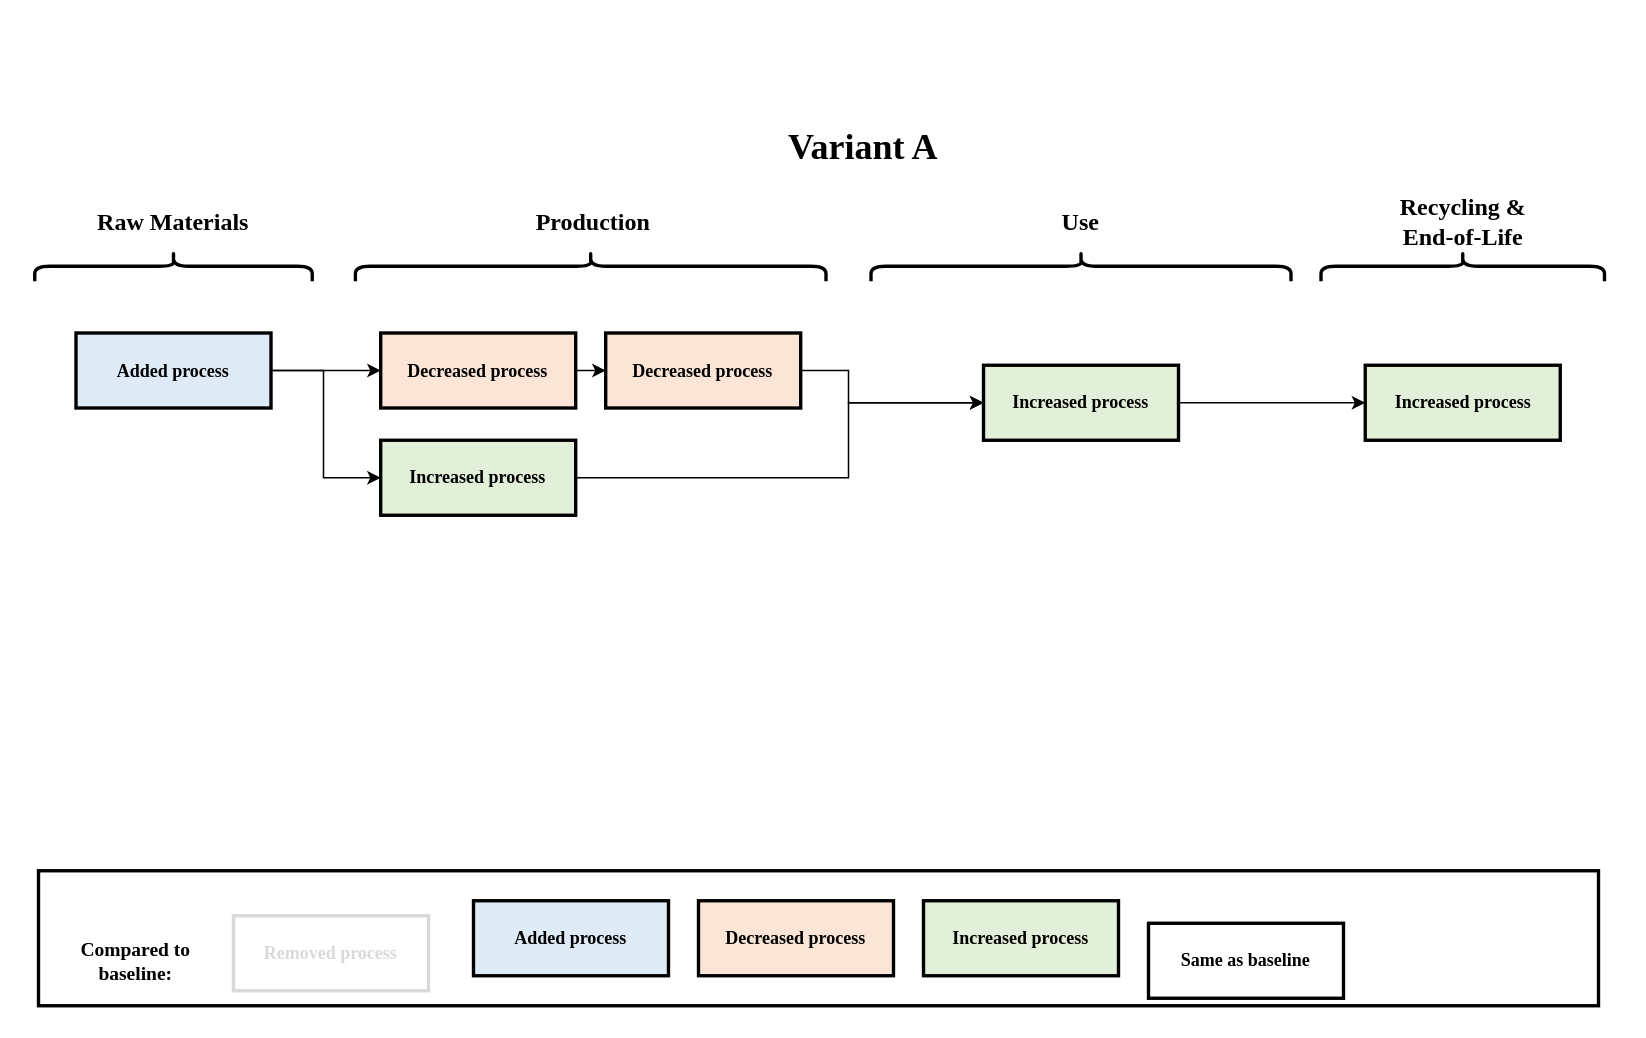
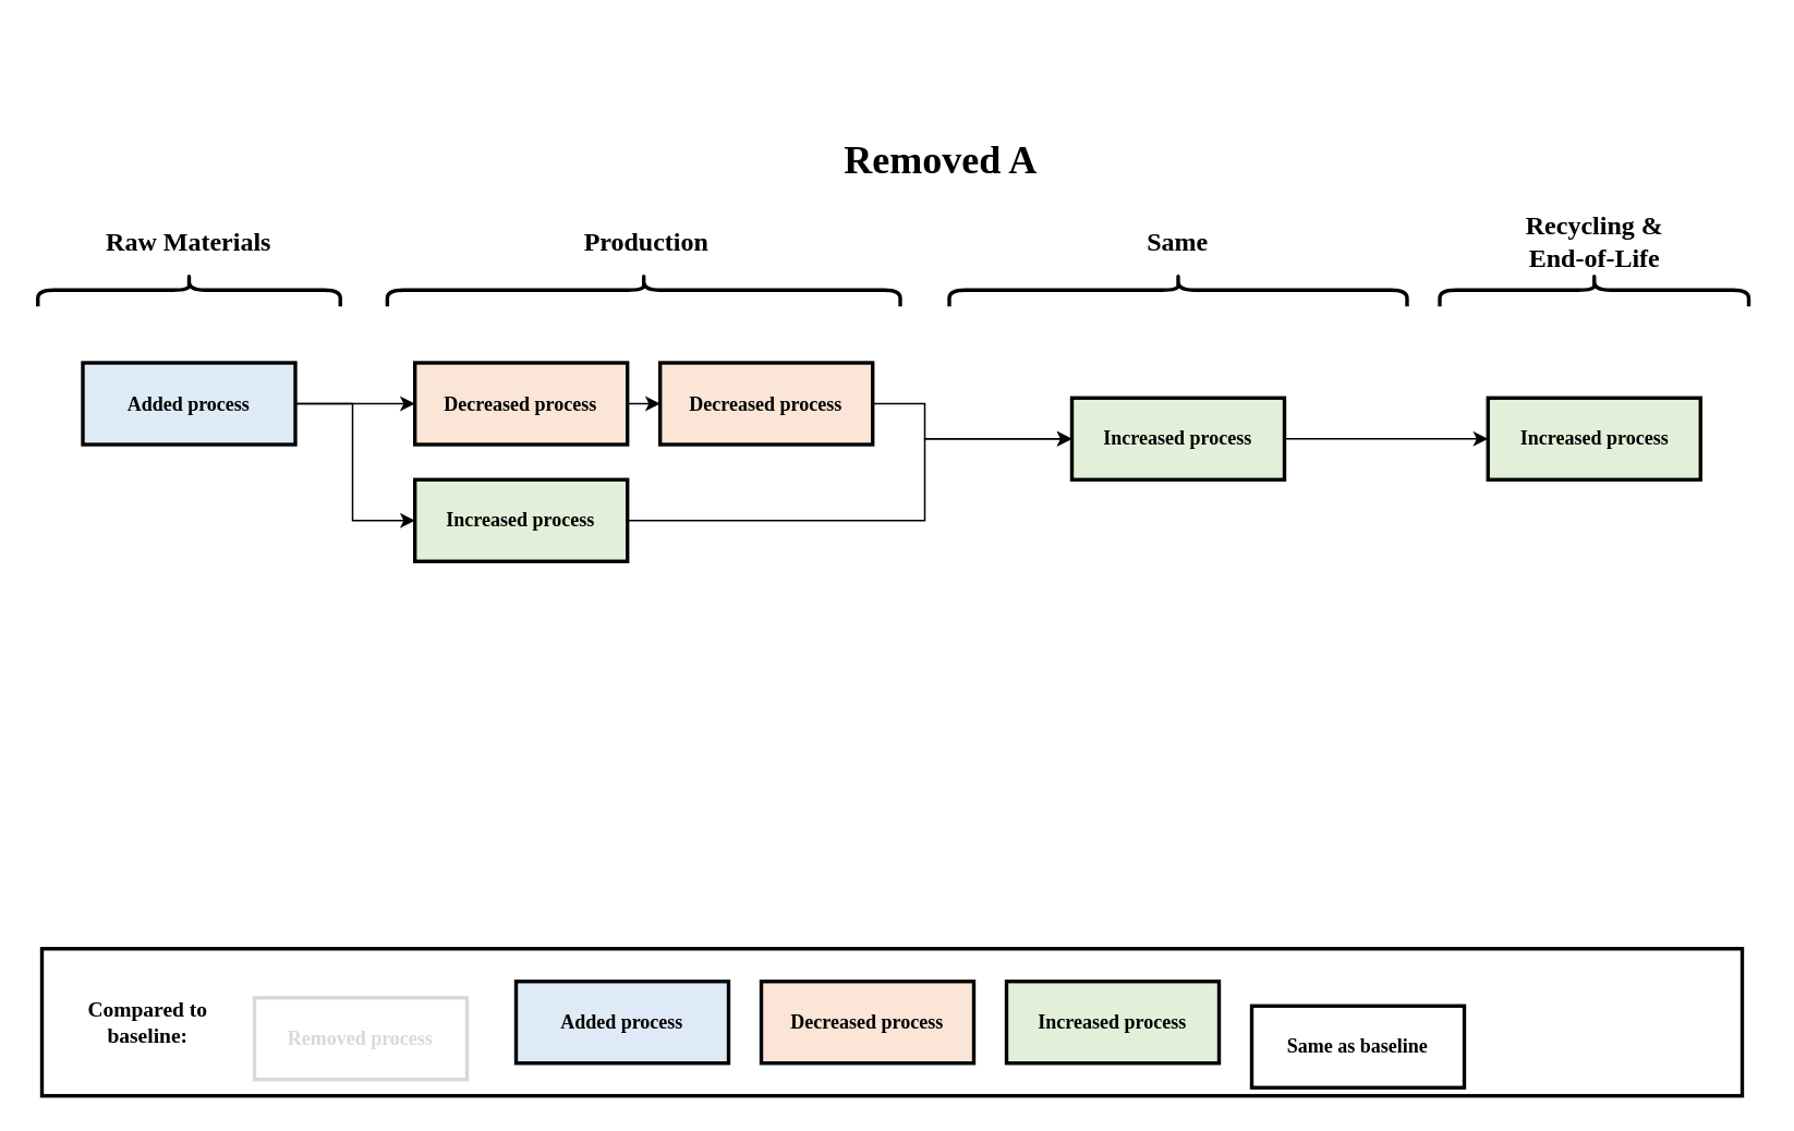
- <mxCell id="22" value="&lt;font style=&quot;font-size: 24px;&quot;&gt;Variant A&lt;/font&gt;" style="text;html=1;strokeColor=none;fillColor=none;align=center;verticalAlign=middle;whiteSpace=wrap;rounded=0;dashed=1;dashPattern=1 1;fontColor=#000000;fontFamily=Libre Baskerville;fontSource=https%3A%2F%2Ffonts.googleapis.com%2Fcss%3Ffamily%3DLibre%2BBaskerville;fontStyle=1;fontSize=24;" parent="1" vertex="1"><mxGeometry x="415" width="320" height="50" as="geometry" y="73" /></mxCell>
+ <mxCell id="22" value="&lt;font style=&quot;font-size: 24px;&quot;&gt;Removed A&lt;/font&gt;" style="text;html=1;strokeColor=none;fillColor=none;align=center;verticalAlign=middle;whiteSpace=wrap;rounded=0;dashed=1;dashPattern=1 1;fontColor=#000000;fontFamily=Libre Baskerville;fontSource=https%3A%2F%2Ffonts.googleapis.com%2Fcss%3Ffamily%3DLibre%2BBaskerville;fontStyle=1;fontSize=24;" parent="1" vertex="1"><mxGeometry x="415" width="320" height="50" as="geometry" y="73" /></mxCell>
- <mxCell id="8" value="&lt;font style=&quot;font-size: 16px;&quot;&gt;Use&lt;/font&gt;" style="text;html=1;strokeColor=none;fillColor=none;align=center;verticalAlign=middle;whiteSpace=wrap;rounded=0;dashed=1;dashPattern=1 1;fontColor=#000000;fontFamily=Libre Baskerville;fontSource=https%3A%2F%2Ffonts.googleapis.com%2Fcss%3Ffamily%3DLibre%2BBaskerville;fontStyle=1;fontSize=13;" parent="1" vertex="1"><mxGeometry x="575" y="122" width="290" height="50" as="geometry" /></mxCell>
+ <mxCell id="8" value="&lt;font style=&quot;font-size: 16px;&quot;&gt;Same&lt;/font&gt;" style="text;html=1;strokeColor=none;fillColor=none;align=center;verticalAlign=middle;whiteSpace=wrap;rounded=0;dashed=1;dashPattern=1 1;fontColor=#000000;fontFamily=Libre Baskerville;fontSource=https%3A%2F%2Ffonts.googleapis.com%2Fcss%3Ffamily%3DLibre%2BBaskerville;fontStyle=1;fontSize=13;" parent="1" vertex="1"><mxGeometry x="575" y="122" width="290" height="50" as="geometry" /></mxCell>
- <mxCell id="30" value="Compared to baseline:" style="text;html=1;strokeColor=none;fillColor=none;align=center;verticalAlign=middle;whiteSpace=wrap;rounded=0;dashed=1;dashPattern=1 1;fontColor=#000000;fontFamily=Libre Baskerville;fontSource=https%3A%2F%2Ffonts.googleapis.com%2Fcss%3Ffamily%3DLibre%2BBaskerville;fontStyle=1;fontSize=13;" parent="23" vertex="1"><mxGeometry x="10" y="35" width="110" height="50" as="geometry" /></mxCell>
+ <mxCell id="30" value="Compared to baseline:" style="text;html=1;strokeColor=none;fillColor=none;align=center;verticalAlign=middle;whiteSpace=wrap;rounded=0;dashed=1;dashPattern=1 1;fontColor=#000000;fontFamily=Libre Baskerville;fontSource=https%3A%2F%2Ffonts.googleapis.com%2Fcss%3Ffamily%3DLibre%2BBaskerville;fontStyle=1;fontSize=13;" parent="23" vertex="1"><mxGeometry x="10" y="20" width="110" height="50" as="geometry" /></mxCell>
